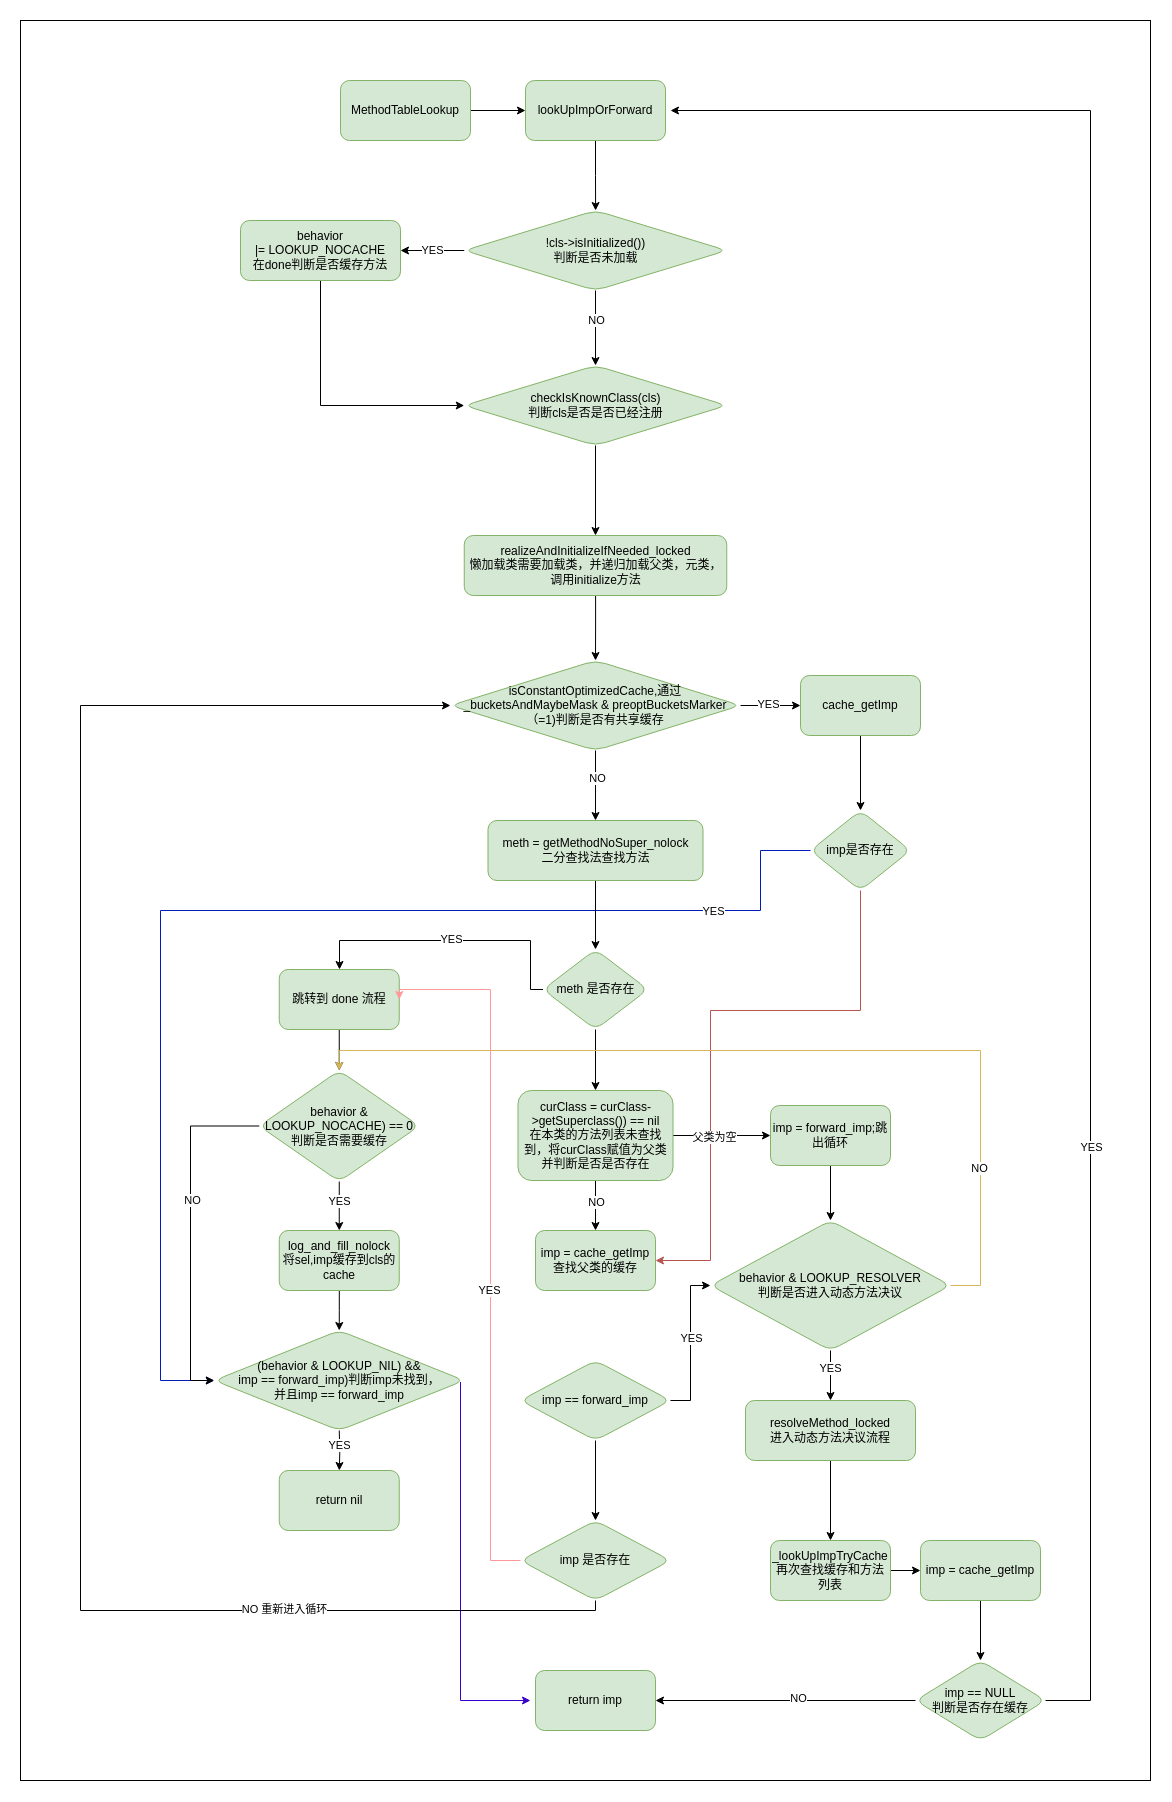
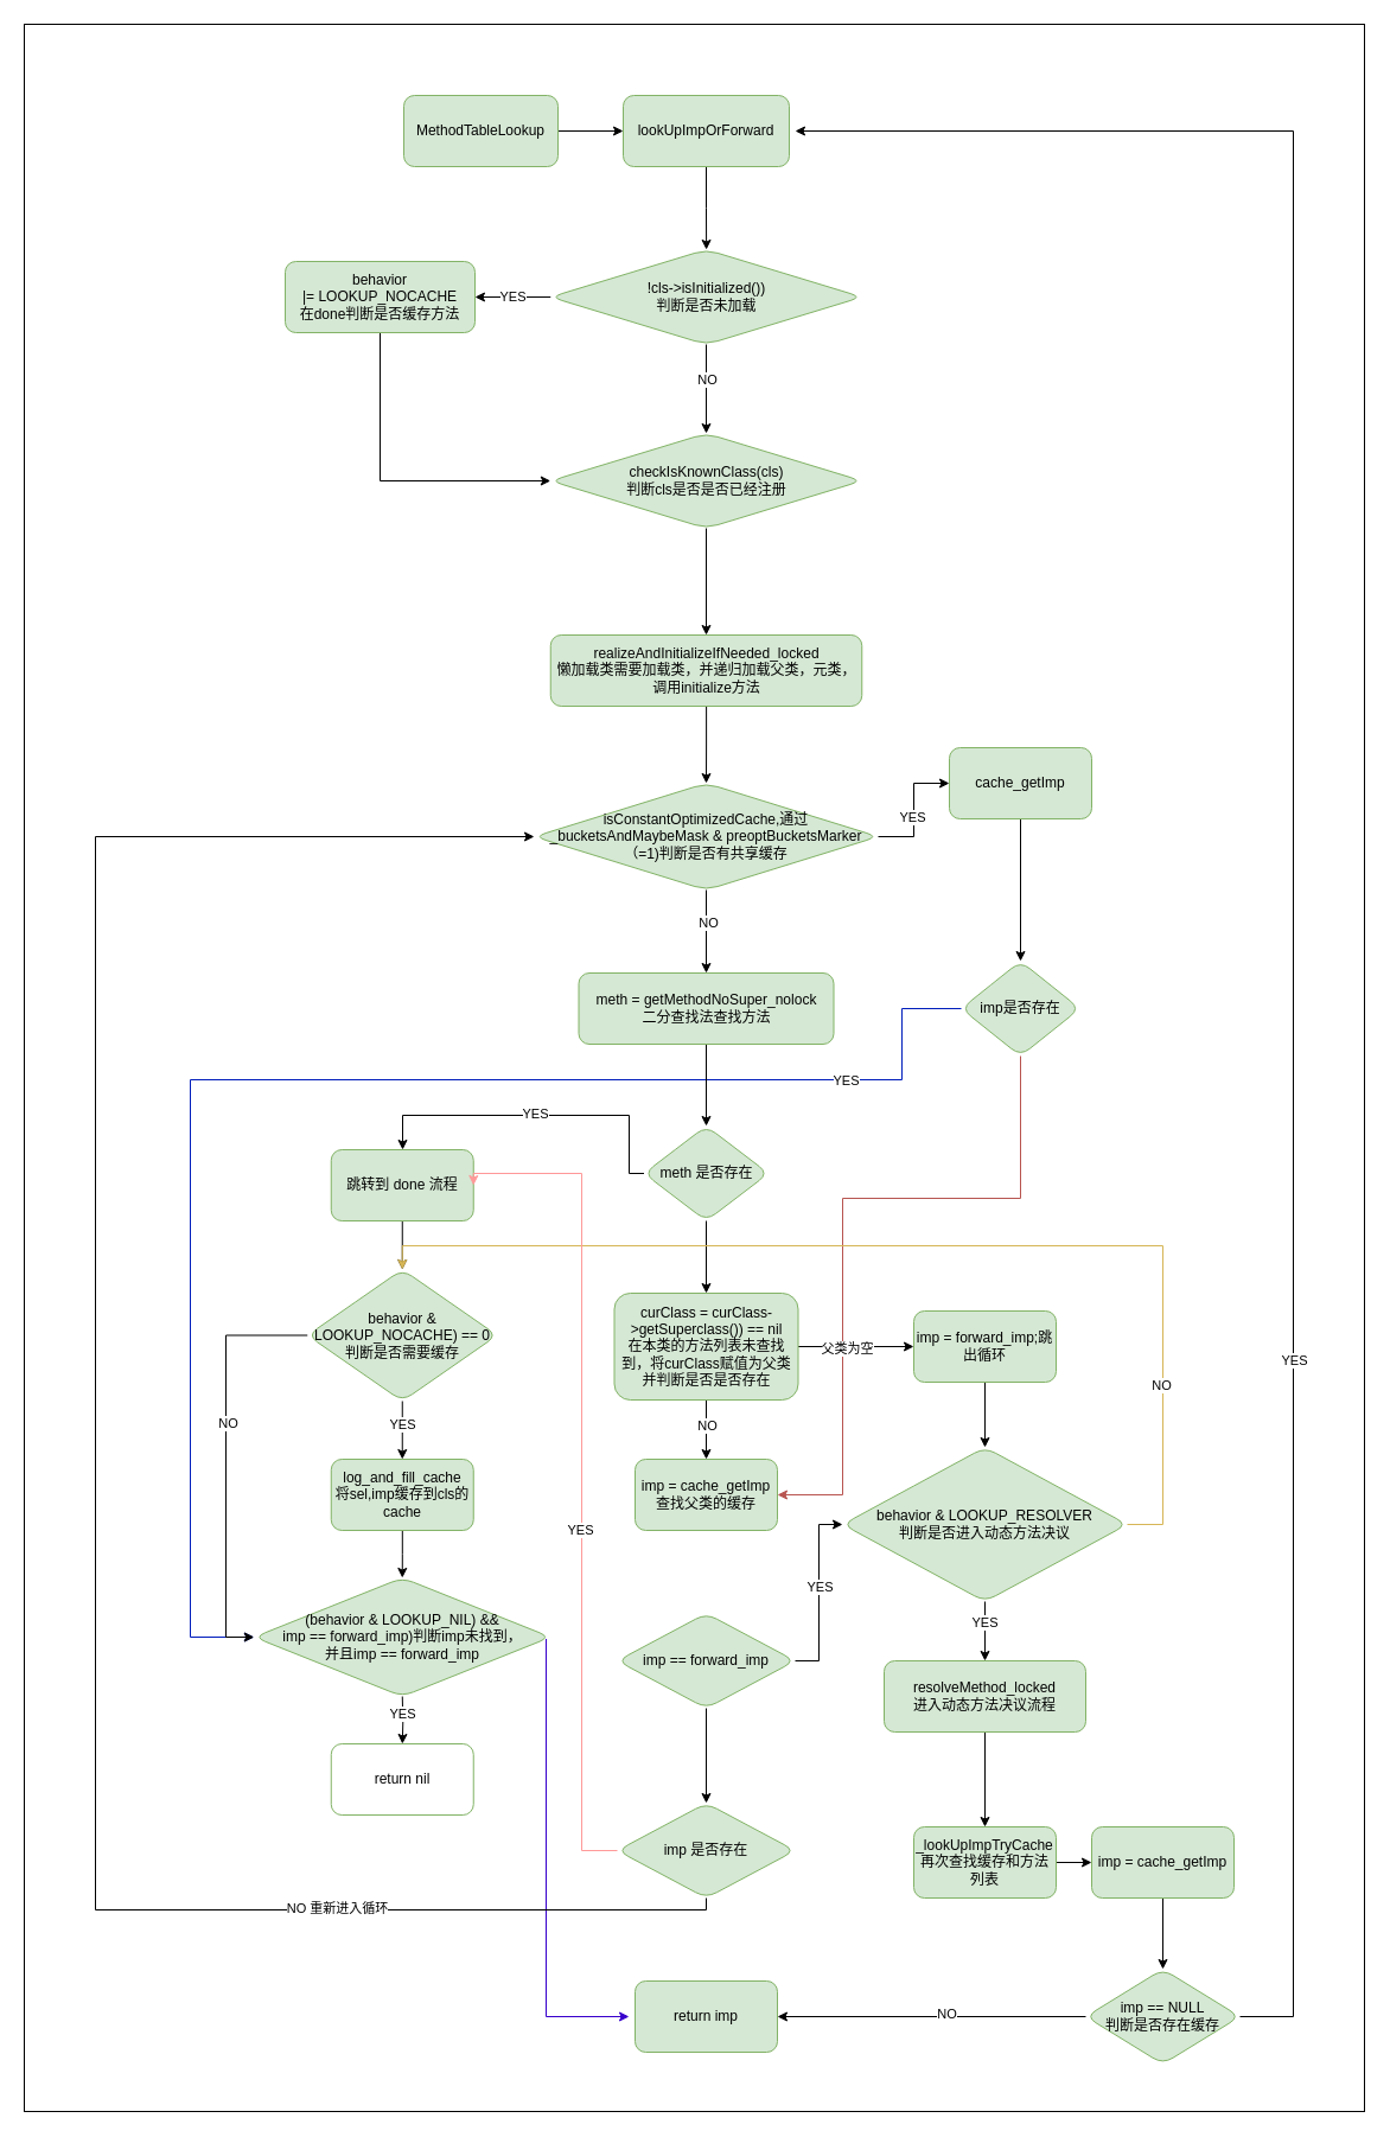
- <mxCell id="23" value="cache_getImp" style="whiteSpace=wrap;html=1;fillColor=#d5e8d4;strokeColor=#82b366;rounded=1;" parent="1" vertex="1"><mxGeometry x="800" y="675" width="120" height="60" as="geometry" /></mxCell>
+ <mxCell id="23" value="cache_getImp" style="whiteSpace=wrap;html=1;fillColor=#d5e8d4;strokeColor=#82b366;rounded=1;" parent="1" vertex="1"><mxGeometry x="800" y="630" width="120" height="60" as="geometry" /></mxCell>
- <mxCell id="42" value="log_and_fill_nolock&lt;br&gt;将sel,imp缓存到cls的cache" style="whiteSpace=wrap;html=1;fillColor=#d5e8d4;strokeColor=#82b366;rounded=1;" parent="1" vertex="1"><mxGeometry x="278.75" y="1230" width="120" height="60" as="geometry" /></mxCell>
+ <mxCell id="42" value="log_and_fill_cache&lt;br&gt;将sel,imp缓存到cls的cache" style="whiteSpace=wrap;html=1;fillColor=#d5e8d4;strokeColor=#82b366;rounded=1;" parent="1" vertex="1"><mxGeometry x="278.75" y="1230" width="120" height="60" as="geometry" /></mxCell>
- <mxCell id="47" value="return nil" style="whiteSpace=wrap;html=1;fillColor=#d5e8d4;strokeColor=#82b366;rounded=1;" parent="1" vertex="1"><mxGeometry x="278.75" y="1470" width="120" height="60" as="geometry" /></mxCell>
+ <mxCell id="47" value="return nil" style="whiteSpace=wrap;html=1;fillColor=#ffffff;strokeColor=#82b366;rounded=1;" parent="1" vertex="1"><mxGeometry x="278.75" y="1470" width="120" height="60" as="geometry" /></mxCell>
